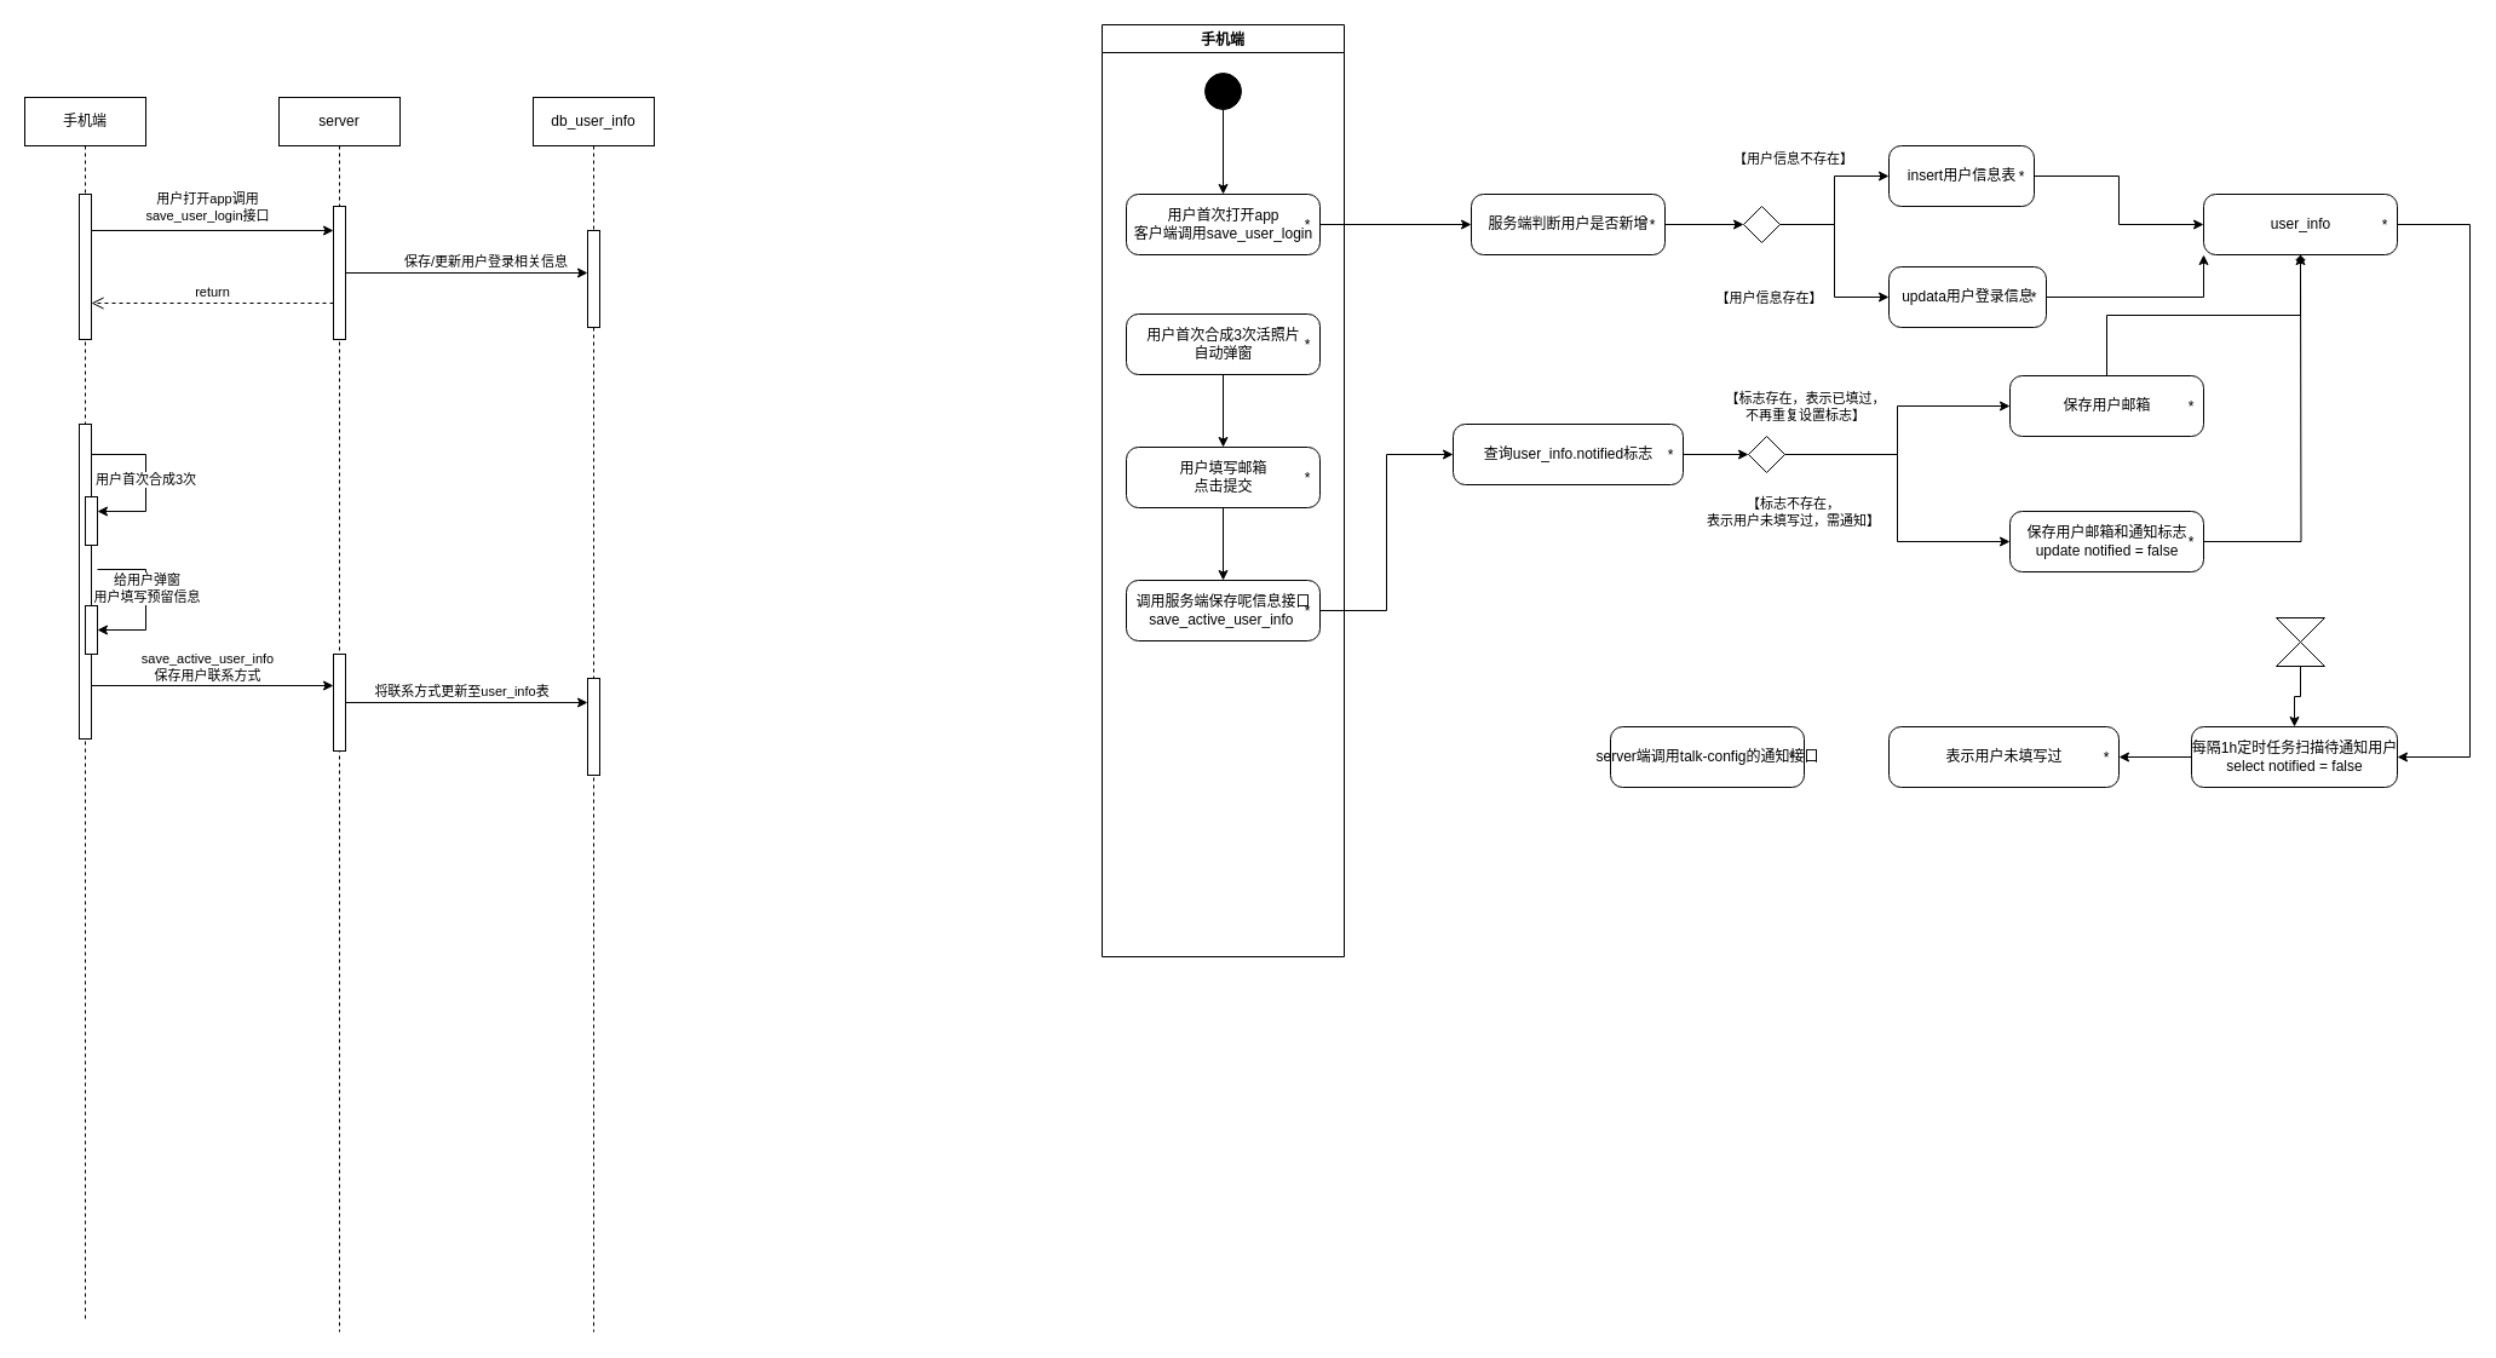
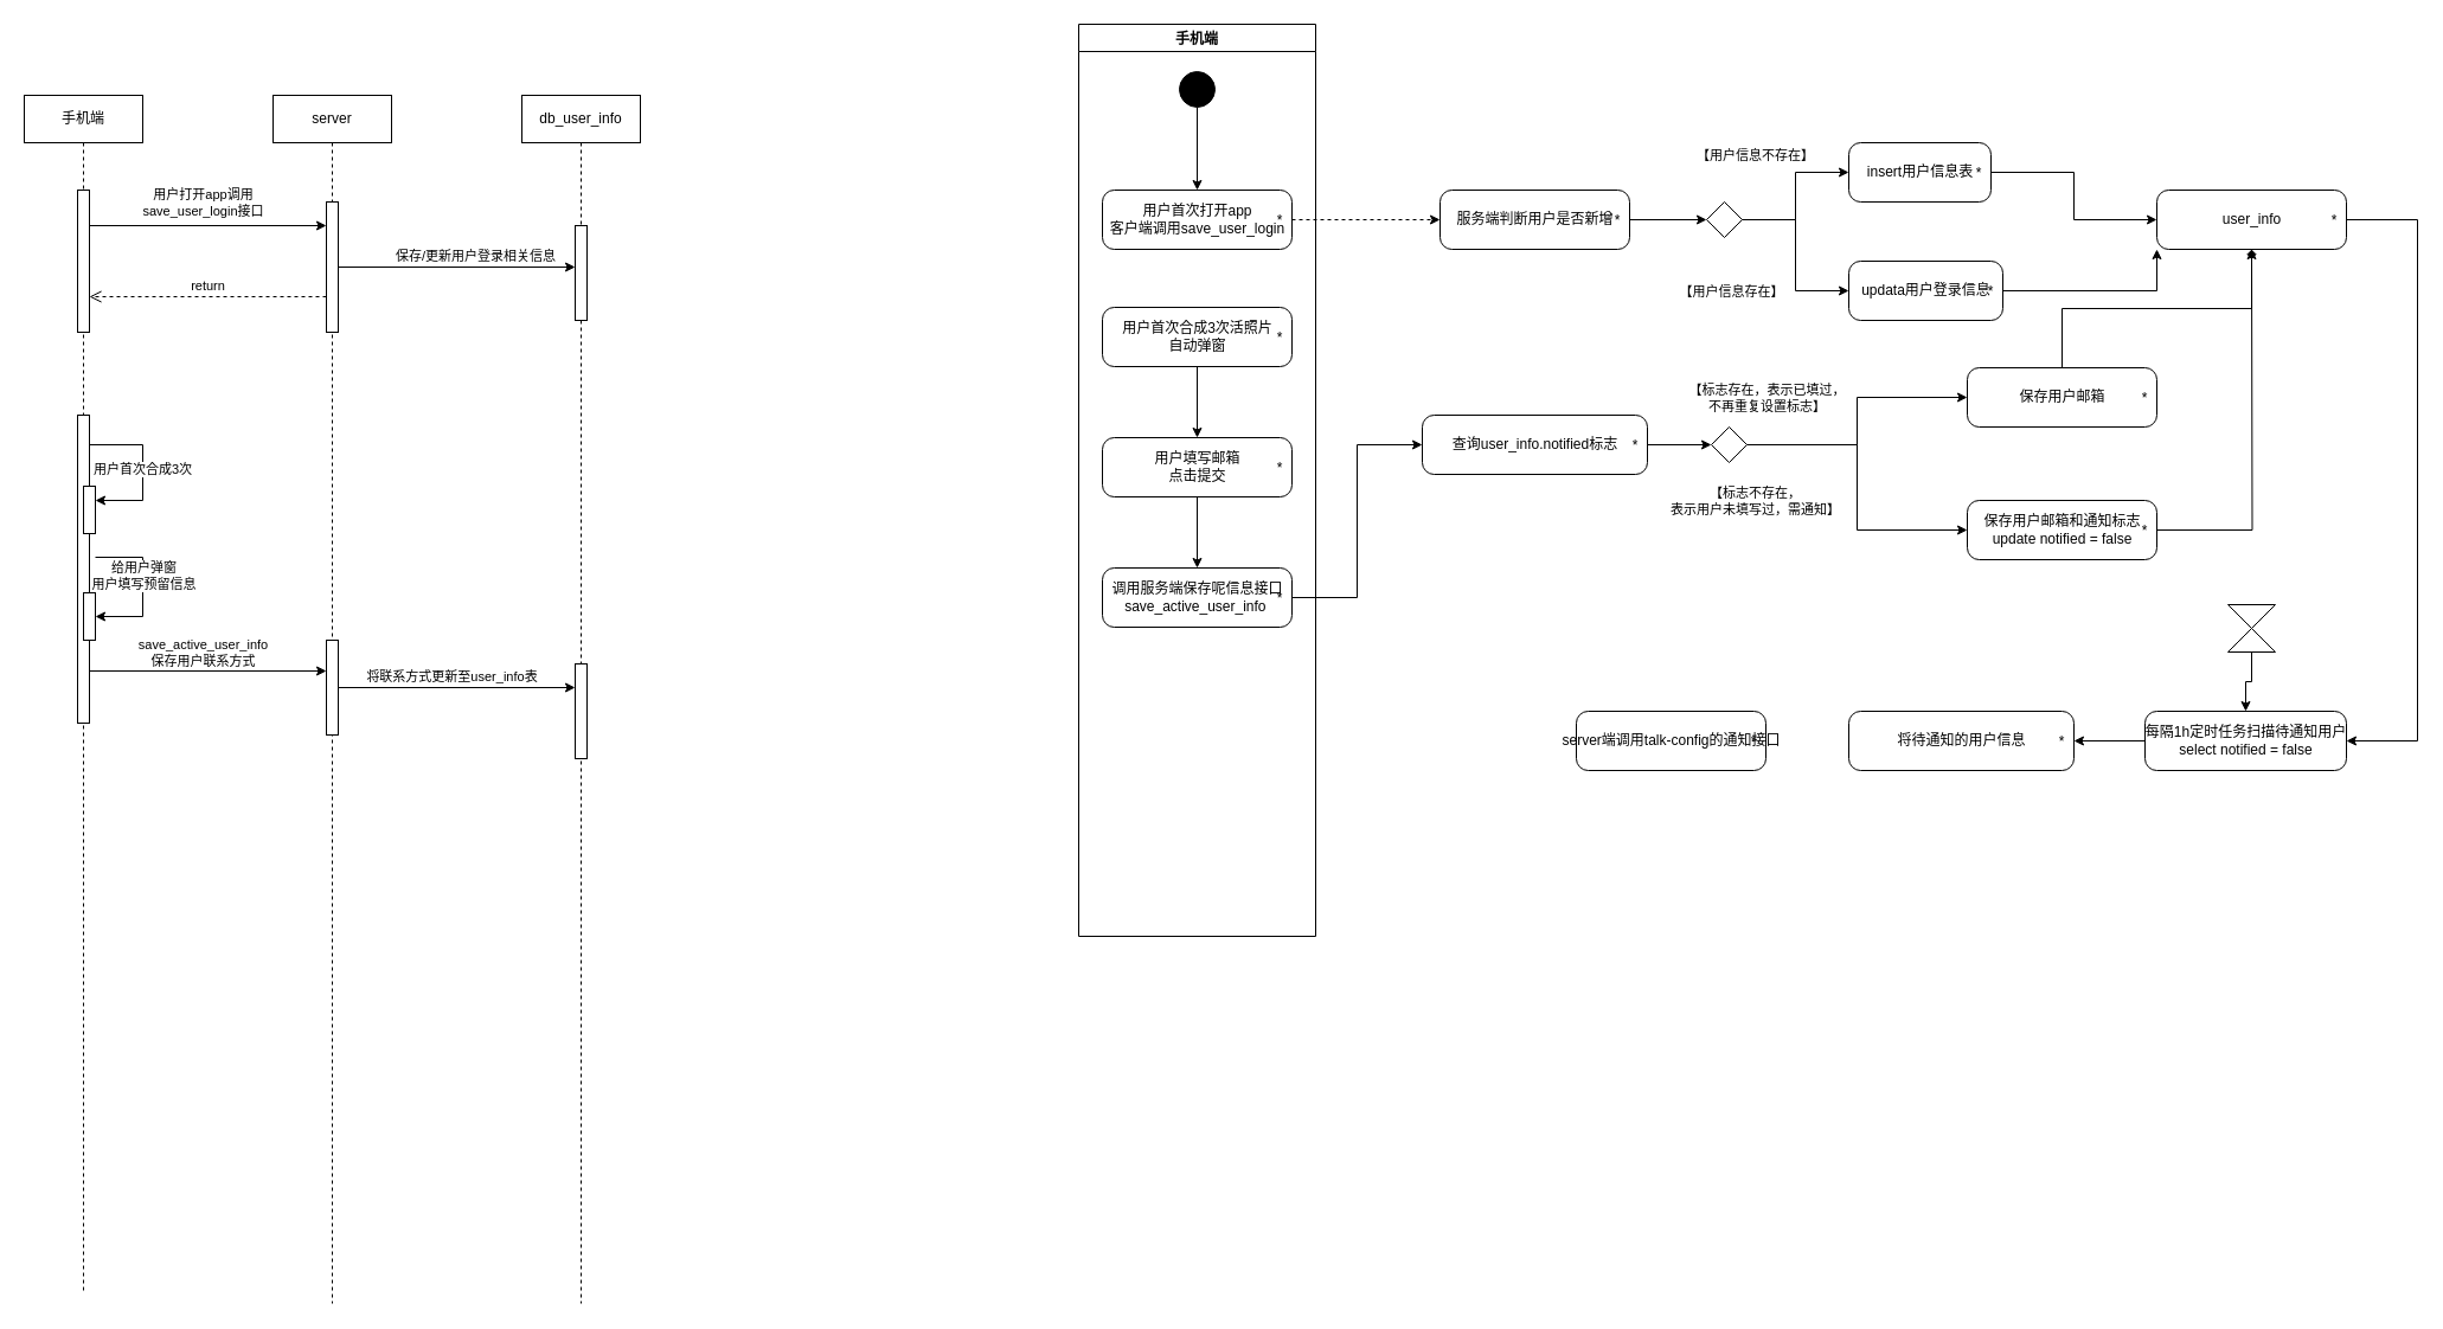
- <mxCell id="25" style="edgeStyle=orthogonalEdgeStyle;rounded=0;orthogonalLoop=1;jettySize=auto;html=1;" edge="1" parent="1" source="26" target="39"><mxGeometry relative="1" as="geometry"><mxPoint x="1115" y="280" as="targetPoint" /></mxGeometry></mxCell>
+ <mxCell id="25" style="edgeStyle=orthogonalEdgeStyle;rounded=0;orthogonalLoop=1;jettySize=auto;html=1;dashed=1;" edge="1" parent="1" source="26" target="39"><mxGeometry relative="1" as="geometry"><mxPoint x="1115" y="280" as="targetPoint" /></mxGeometry></mxCell>
- <mxCell id="75" value="表示用户未填写过" style="html=1;dashed=0;rounded=1;absoluteArcSize=1;arcSize=20;verticalAlign=middle;align=center;" vertex="1" parent="1"><mxGeometry x="1560" y="600" width="190" height="50" as="geometry" /></mxCell>
+ <mxCell id="75" value="将待通知的用户信息" style="html=1;dashed=0;rounded=1;absoluteArcSize=1;arcSize=20;verticalAlign=middle;align=center;" vertex="1" parent="1"><mxGeometry x="1560" y="600" width="190" height="50" as="geometry" /></mxCell>
